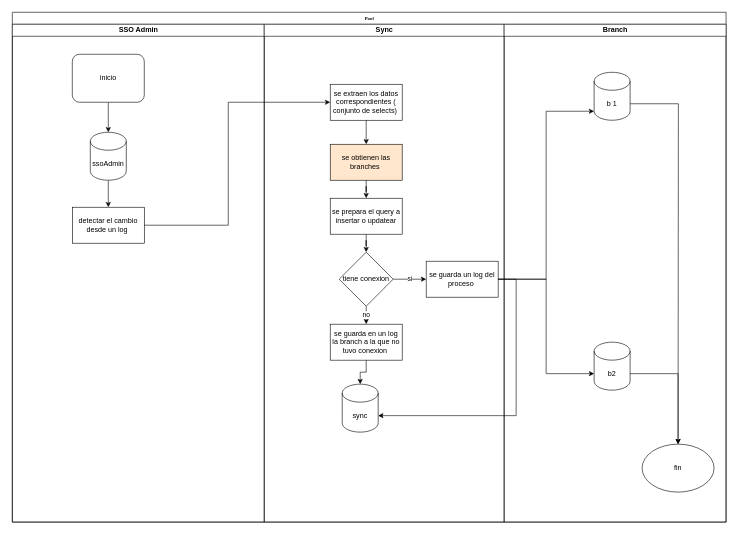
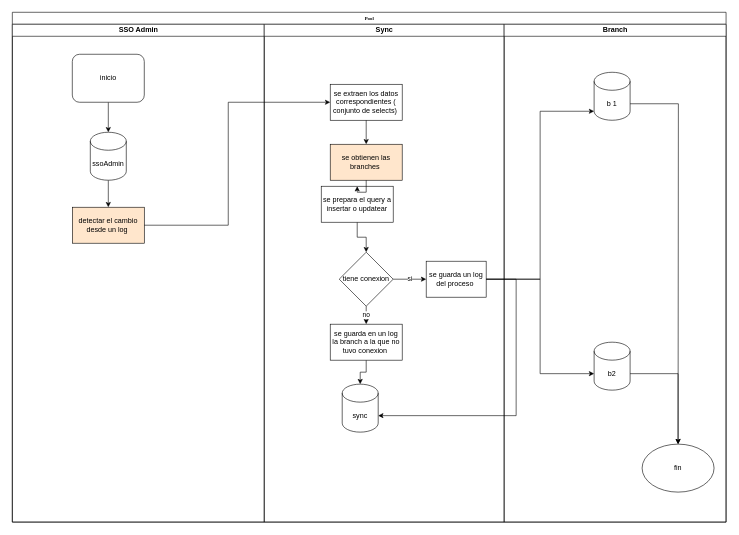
- <mxCell id="19" value="se prepara el query a insertar o updatear" style="whiteSpace=wrap;html=1;" vertex="1" parent="9"><mxGeometry x="110" y="290" width="120" height="60" as="geometry" /></mxCell>
+ <mxCell id="19" value="se prepara el query a insertar o updatear" style="whiteSpace=wrap;html=1;" vertex="1" parent="9"><mxGeometry x="95" y="270" width="120" height="60" as="geometry" /></mxCell>
- <mxCell id="8" value="detectar el cambio desde un log&amp;nbsp;" style="whiteSpace=wrap;html=1;" vertex="1" parent="3"><mxGeometry x="100" y="305" width="120" height="60" as="geometry" /></mxCell>
+ <mxCell id="8" value="detectar el cambio desde un log&amp;nbsp;" style="whiteSpace=wrap;html=1;fillColor=#ffe6cc;" vertex="1" parent="3"><mxGeometry x="100" y="305" width="120" height="60" as="geometry" /></mxCell>
- <mxCell id="21" value="se guarda un log del proceso&amp;nbsp;" style="whiteSpace=wrap;html=1;" vertex="1" parent="9"><mxGeometry x="270" y="395" width="120" height="60" as="geometry" /></mxCell>
+ <mxCell id="21" value="se guarda un log del proceso&amp;nbsp;" style="whiteSpace=wrap;html=1;" vertex="1" parent="9"><mxGeometry x="270" y="395" width="100" height="60" as="geometry" /></mxCell>
